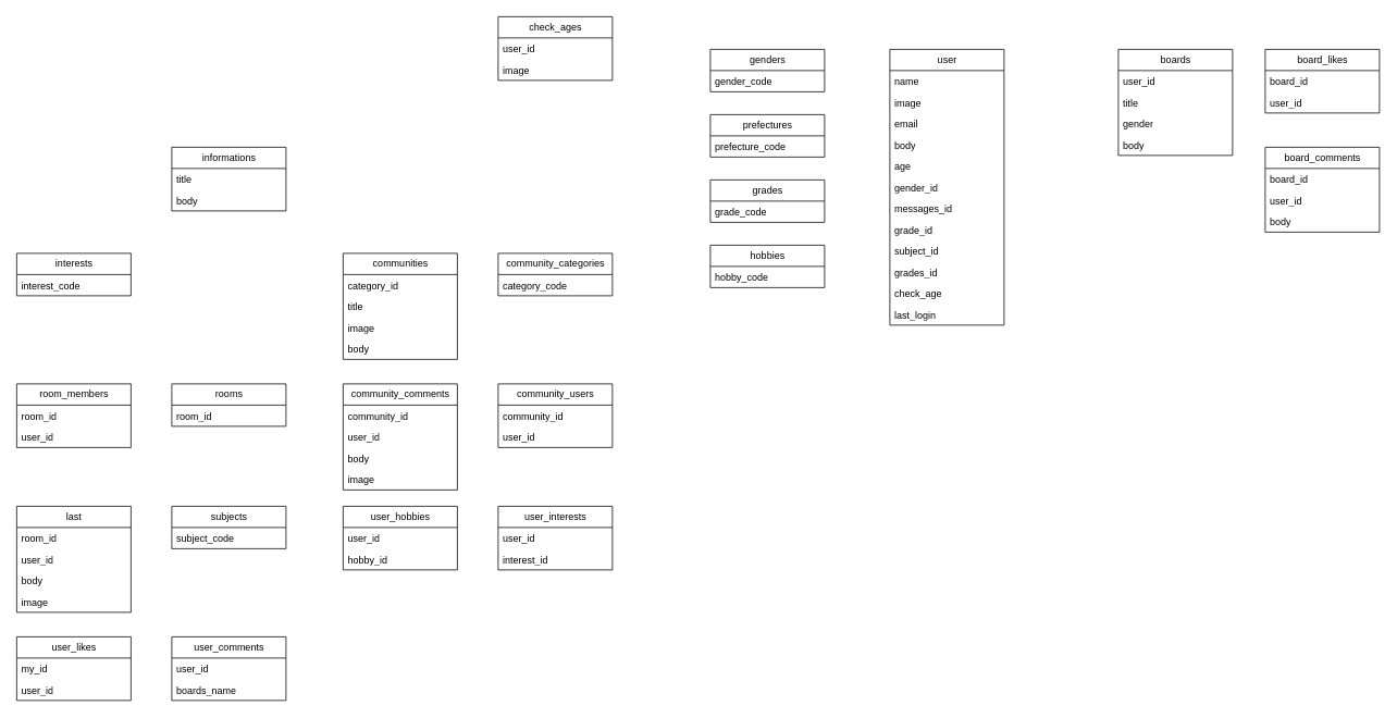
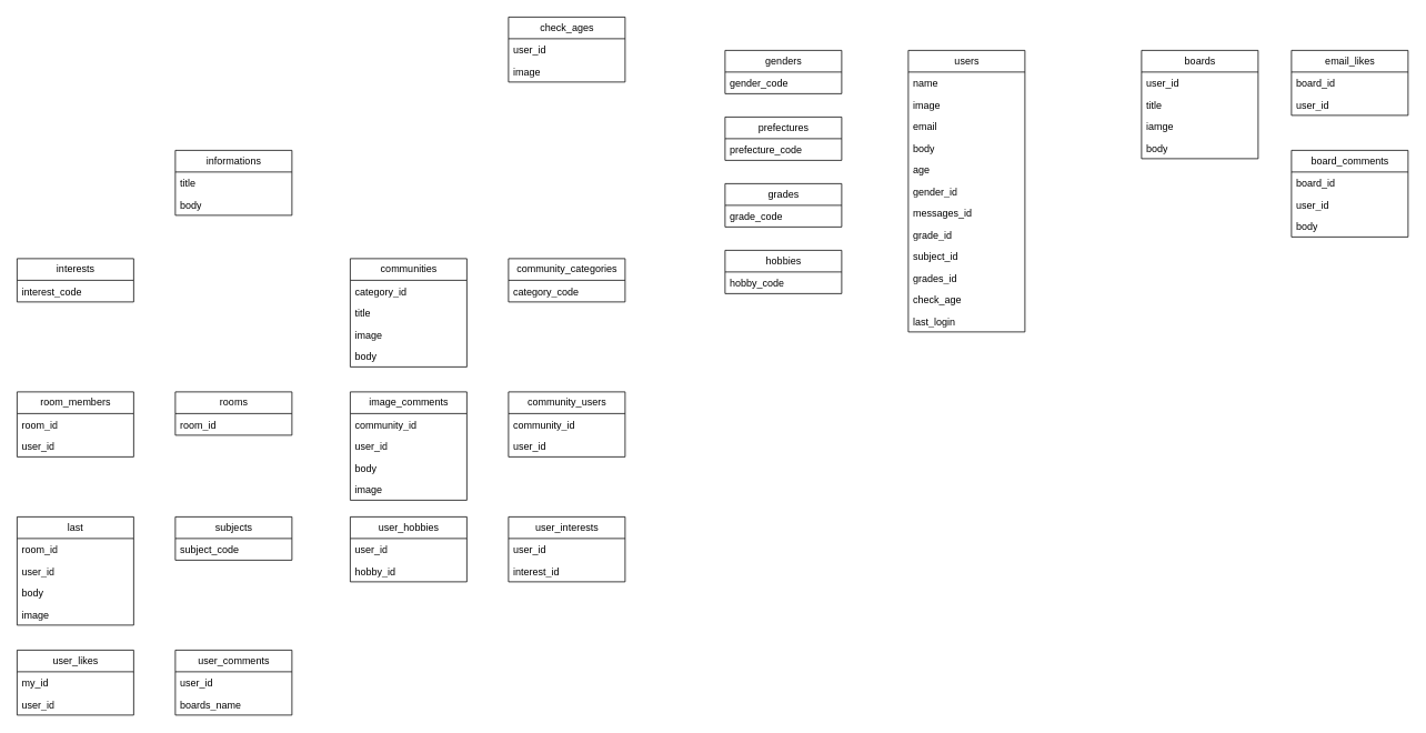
- <mxCell id="61" value="user" style="swimlane;fontStyle=0;childLayout=stackLayout;horizontal=1;startSize=26;fillColor=none;horizontalStack=0;resizeParent=1;resizeParentMax=0;resizeLast=0;collapsible=1;marginBottom=0;html=1;" vertex="1" parent="1"><mxGeometry x="1090" y="60" width="140" height="338" as="geometry" /></mxCell>
+ <mxCell id="61" value="users" style="swimlane;fontStyle=0;childLayout=stackLayout;horizontal=1;startSize=26;fillColor=none;horizontalStack=0;resizeParent=1;resizeParentMax=0;resizeLast=0;collapsible=1;marginBottom=0;html=1;" vertex="1" parent="1"><mxGeometry x="1090" y="60" width="140" height="338" as="geometry" /></mxCell>
- <mxCell id="6" value="board_likes" style="swimlane;fontStyle=0;childLayout=stackLayout;horizontal=1;startSize=26;fillColor=none;horizontalStack=0;resizeParent=1;resizeParentMax=0;resizeLast=0;collapsible=1;marginBottom=0;html=1;" vertex="1" parent="1"><mxGeometry x="1550" y="60" width="140" height="78" as="geometry" /></mxCell>
+ <mxCell id="6" value="email_likes" style="swimlane;fontStyle=0;childLayout=stackLayout;horizontal=1;startSize=26;fillColor=none;horizontalStack=0;resizeParent=1;resizeParentMax=0;resizeLast=0;collapsible=1;marginBottom=0;html=1;" vertex="1" parent="1"><mxGeometry x="1550" y="60" width="140" height="78" as="geometry" /></mxCell>
- <mxCell id="15" value="gender" style="text;strokeColor=none;fillColor=none;align=left;verticalAlign=top;spacingLeft=4;spacingRight=4;overflow=hidden;rotatable=0;points=[[0,0.5],[1,0.5]];portConstraint=eastwest;whiteSpace=wrap;html=1;" vertex="1" parent="12"><mxGeometry y="78" width="140" height="26" as="geometry" /></mxCell>
+ <mxCell id="15" value="iamge" style="text;strokeColor=none;fillColor=none;align=left;verticalAlign=top;spacingLeft=4;spacingRight=4;overflow=hidden;rotatable=0;points=[[0,0.5],[1,0.5]];portConstraint=eastwest;whiteSpace=wrap;html=1;" vertex="1" parent="12"><mxGeometry y="78" width="140" height="26" as="geometry" /></mxCell>
- <mxCell id="20" value="community_comments" style="swimlane;fontStyle=0;childLayout=stackLayout;horizontal=1;startSize=26;fillColor=none;horizontalStack=0;resizeParent=1;resizeParentMax=0;resizeLast=0;collapsible=1;marginBottom=0;html=1;" vertex="1" parent="1"><mxGeometry x="420" y="470" width="140" height="130" as="geometry" /></mxCell>
+ <mxCell id="20" value="image_comments" style="swimlane;fontStyle=0;childLayout=stackLayout;horizontal=1;startSize=26;fillColor=none;horizontalStack=0;resizeParent=1;resizeParentMax=0;resizeLast=0;collapsible=1;marginBottom=0;html=1;" vertex="1" parent="1"><mxGeometry x="420" y="470" width="140" height="130" as="geometry" /></mxCell>
